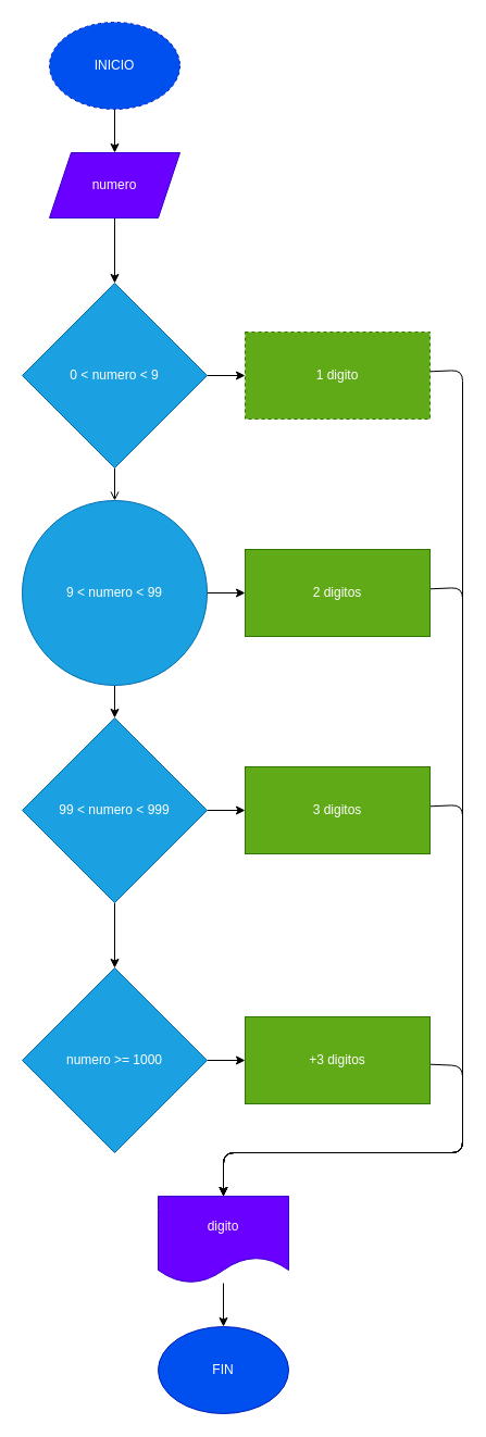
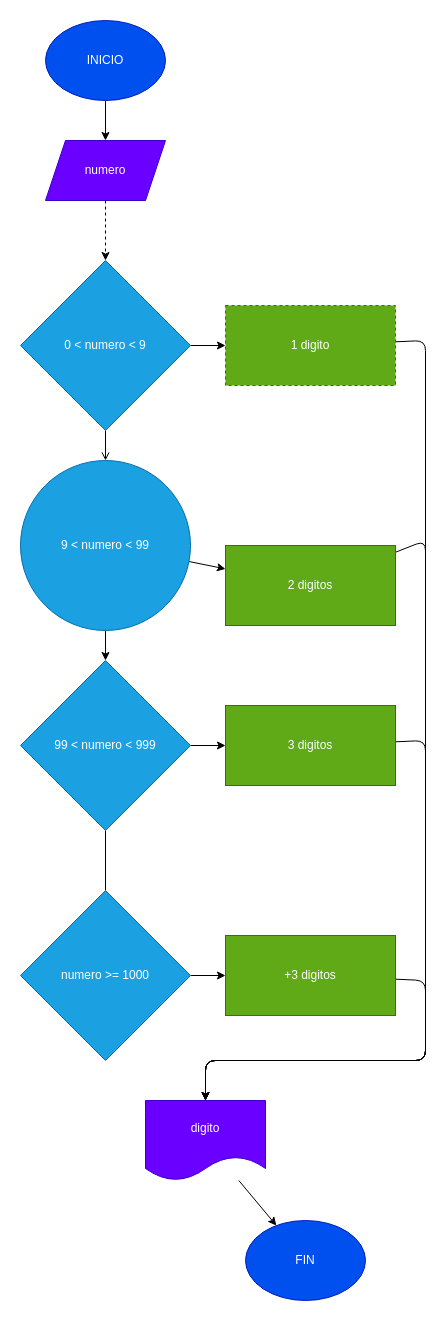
- <mxCell id="3" value="INICIO" style="ellipse;whiteSpace=wrap;html=1;fillColor=#0050ef;fontColor=#ffffff;strokeColor=#001DBC;dashed=1;" vertex="1" parent="1"><mxGeometry x="45" width="120" height="80" as="geometry" y="20" /></mxCell>
+ <mxCell id="3" value="INICIO" style="ellipse;whiteSpace=wrap;html=1;fillColor=#0050ef;fontColor=#ffffff;strokeColor=#001DBC;" vertex="1" parent="1"><mxGeometry x="45" width="120" height="80" as="geometry" y="20" /></mxCell>
- <mxCell id="4" value="" style="edgeStyle=none;html=1;" edge="1" parent="1" source="5" target="8"><mxGeometry relative="1" as="geometry" /></mxCell>
+ <mxCell id="4" value="" style="edgeStyle=none;html=1;dashed=1;" edge="1" parent="1" source="5" target="8"><mxGeometry relative="1" as="geometry" /></mxCell>
- <mxCell id="18" value="2 digitos" style="rounded=0;whiteSpace=wrap;html=1;fillColor=#60a917;fontColor=#ffffff;strokeColor=#2D7600;" vertex="1" parent="1"><mxGeometry x="225" y="505" width="170" height="80" as="geometry" /></mxCell>
+ <mxCell id="18" value="2 digitos" style="rounded=0;whiteSpace=wrap;html=1;fillColor=#60a917;fontColor=#ffffff;strokeColor=#2D7600;" vertex="1" parent="1"><mxGeometry x="225" y="545" width="170" height="80" as="geometry" /></mxCell>
- <mxCell id="11" value="" style="edgeStyle=none;html=1;" edge="1" parent="1" source="13" target="22"><mxGeometry relative="1" as="geometry" /></mxCell>
+ <mxCell id="11" value="" style="edgeStyle=none;html=1;endArrow=none;" edge="1" parent="1" source="13" target="22"><mxGeometry relative="1" as="geometry" /></mxCell>
- <mxCell id="27" value="FIN" style="ellipse;whiteSpace=wrap;html=1;fillColor=#0050ef;fontColor=#ffffff;strokeColor=#001DBC;" vertex="1" parent="1"><mxGeometry x="145" y="1220" width="120" height="80" as="geometry" /></mxCell>
+ <mxCell id="27" value="FIN" style="ellipse;whiteSpace=wrap;html=1;fillColor=#0050ef;fontColor=#ffffff;strokeColor=#001DBC;" vertex="1" parent="1"><mxGeometry x="245" y="1220" width="120" height="80" as="geometry" /></mxCell>
